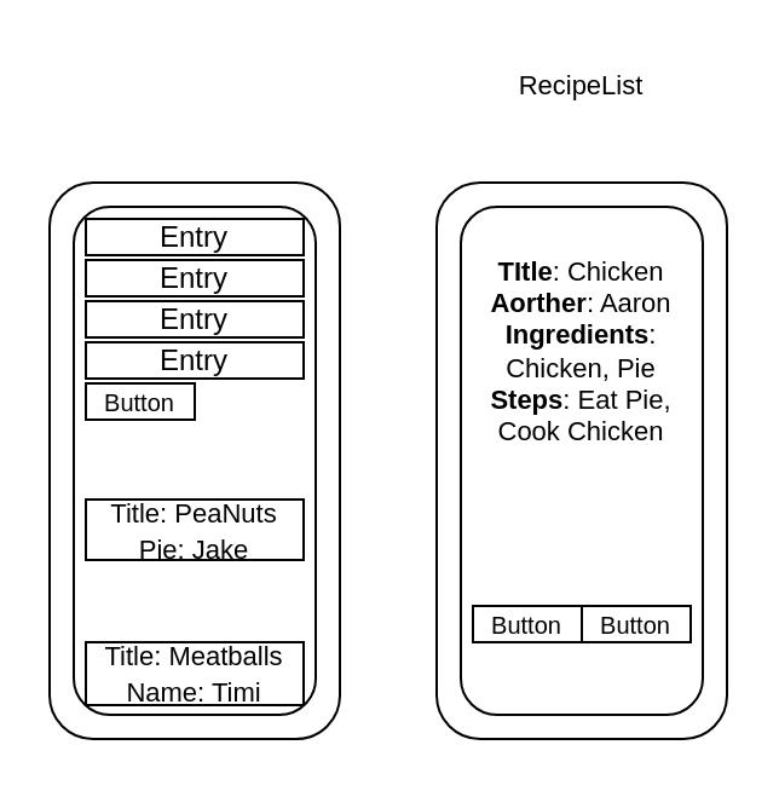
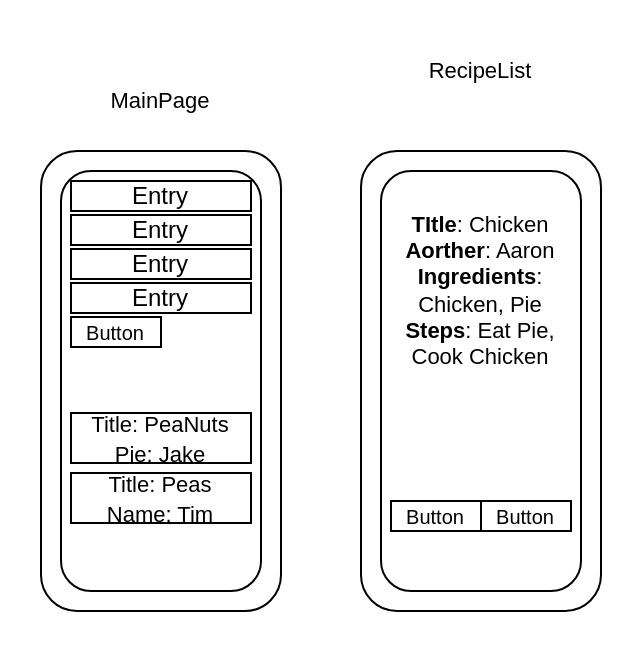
+ <mxCell id="17" value="MainPage" style="text;html=1;strokeColor=none;fillColor=none;align=center;verticalAlign=middle;whiteSpace=wrap;rounded=0;fontSize=11;" parent="1" vertex="1"><mxGeometry x="50" y="35" width="60" height="30" as="geometry" /></mxCell>
+ <mxCell id="7" value="&lt;span style=&quot;font-size: 11px;&quot;&gt;Title: Peas&lt;/span&gt;&lt;br style=&quot;font-size: 11px;&quot;&gt;&lt;span style=&quot;font-size: 11px;&quot;&gt;Name: Tim&lt;/span&gt;" style="rounded=0;whiteSpace=wrap;html=1;" parent="1" vertex="1"><mxGeometry x="35" y="236" width="90" height="25" as="geometry" /></mxCell>
- <mxCell id="8" value="&lt;span style=&quot;font-size: 11px;&quot;&gt;Title: Meatballs&lt;/span&gt;&lt;br style=&quot;font-size: 11px;&quot;&gt;&lt;span style=&quot;font-size: 11px;&quot;&gt;Name: Timi&lt;/span&gt;" style="rounded=0;whiteSpace=wrap;html=1;" parent="1" vertex="1"><mxGeometry x="35" y="265" width="90" height="26" as="geometry" /></mxCell>
